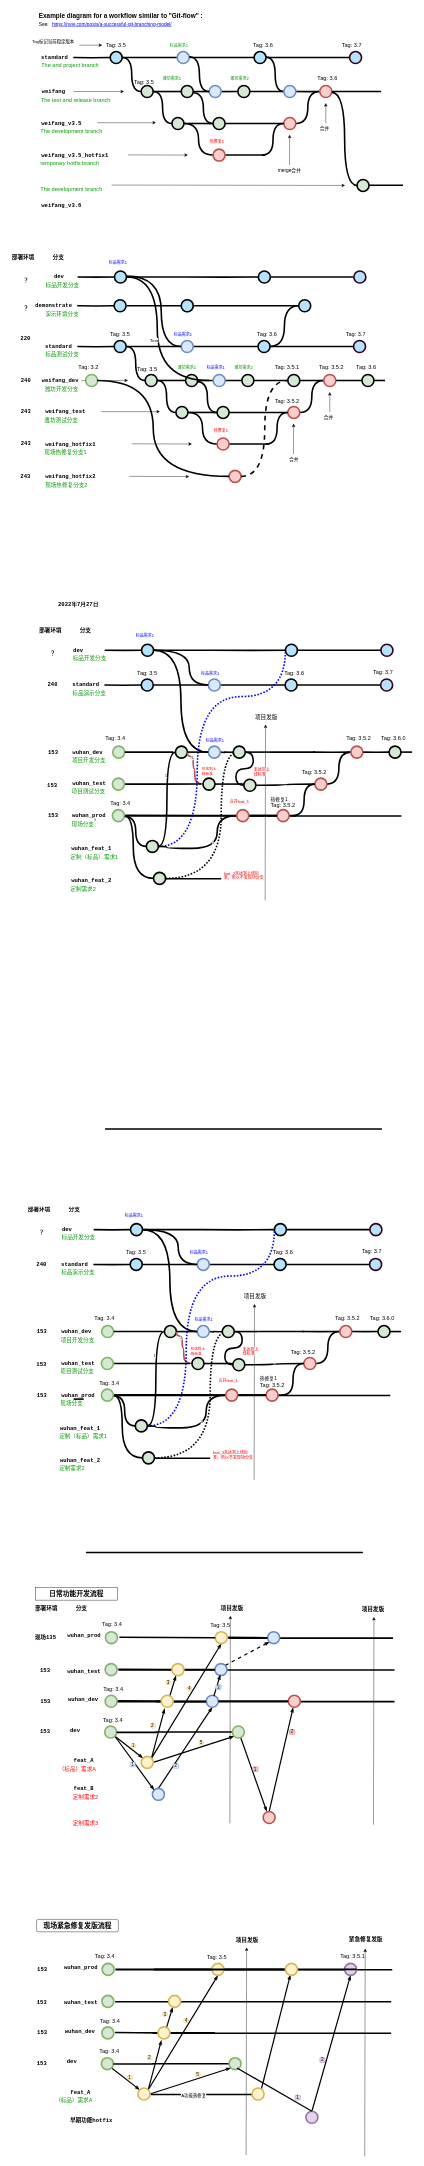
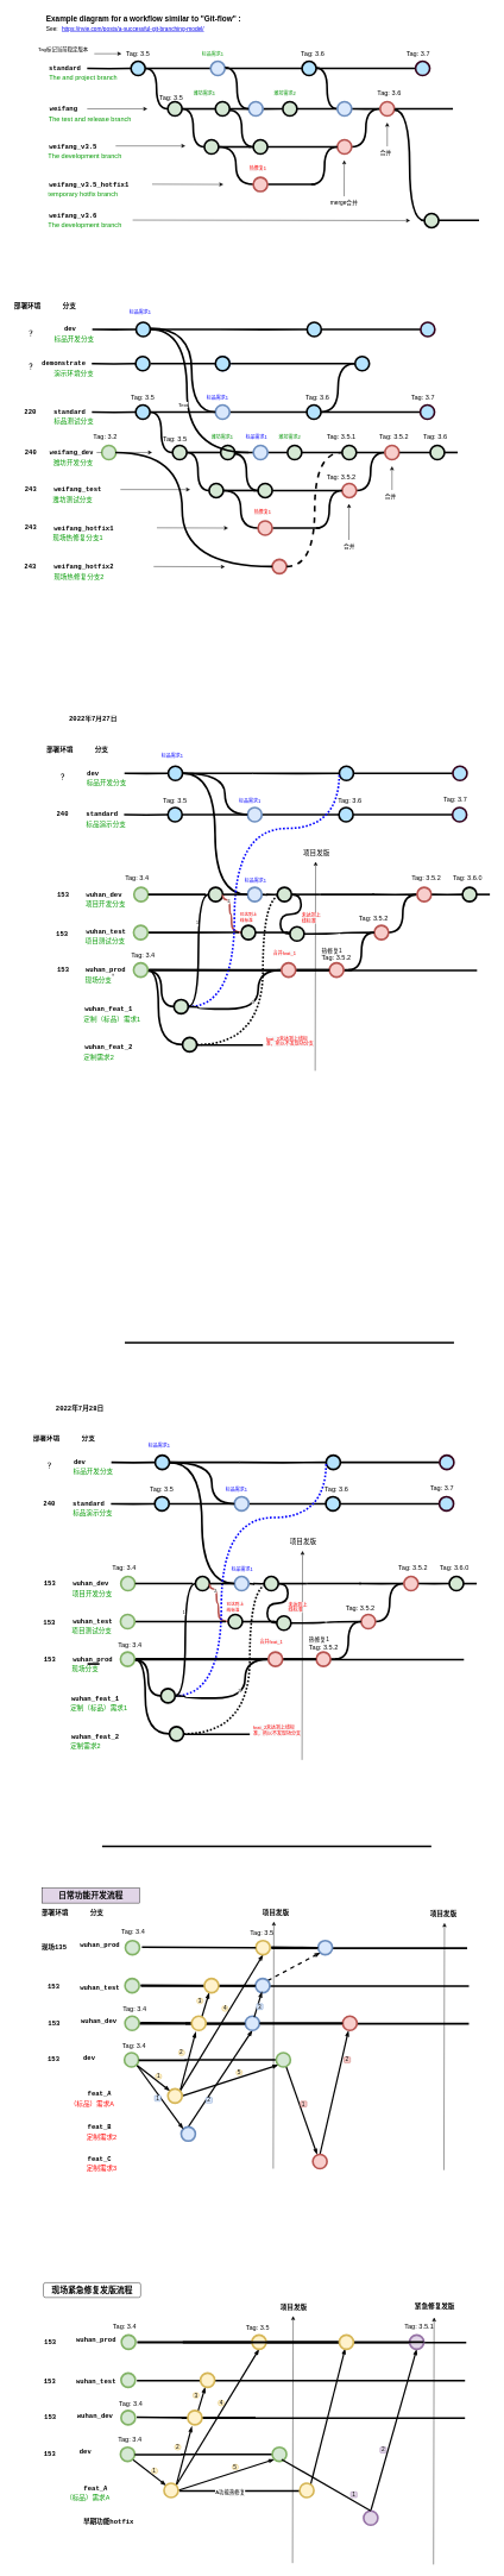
- <mxCell id="67" value="weifang_v3.6" style="text;html=1;strokeColor=none;fillColor=none;align=left;verticalAlign=middle;whiteSpace=wrap;overflow=hidden;fontSize=14;fontStyle=1;fontFamily=Courier New;" parent="1" vertex="1"><mxGeometry x="100.75" y="500" width="132.25" height="20" as="geometry" /></mxCell>
+ <mxCell id="67" value="weifang_v3.6" style="text;html=1;strokeColor=none;fillColor=none;align=left;verticalAlign=middle;whiteSpace=wrap;overflow=hidden;fontSize=14;fontStyle=1;fontFamily=Courier New;" parent="1" vertex="1"><mxGeometry x="100.75" y="440" width="132.25" height="20" as="geometry" /></mxCell>
- <mxCell id="164" value="220" style="text;html=1;strokeColor=none;fillColor=none;align=center;verticalAlign=middle;whiteSpace=wrap;overflow=hidden;fontSize=14;fontStyle=1;fontFamily=Courier New;" parent="1" vertex="1"><mxGeometry x="26.25" y="823" width="75" height="42" as="geometry" /></mxCell>
+ <mxCell id="164" value="220" style="text;html=1;strokeColor=none;fillColor=none;align=center;verticalAlign=middle;whiteSpace=wrap;overflow=hidden;fontSize=14;fontStyle=1;fontFamily=Courier New;" parent="1" vertex="1"><mxGeometry x="26.25" y="843" width="75" height="42" as="geometry" /></mxCell>
+ <mxCell id="398" value="2022年7月28日" style="text;html=1;strokeColor=none;fillColor=none;align=center;verticalAlign=middle;whiteSpace=wrap;overflow=hidden;fontSize=14;fontStyle=1;fontFamily=Courier New;" vertex="1" parent="1"><mxGeometry x="80.38" y="2940" width="175" height="42" as="geometry" /></mxCell>
- <mxCell id="519" value="&lt;font color=&quot;#000000&quot; style=&quot;font-size: 17px;&quot;&gt;&lt;b&gt;日常功能开发流程&lt;/b&gt;&lt;/font&gt;" style="rounded=0;whiteSpace=wrap;html=1;fontColor=#FF0000;" vertex="1" parent="1"><mxGeometry x="88" y="3970" width="205" height="31" as="geometry" /></mxCell>
+ <mxCell id="519" value="&lt;font color=&quot;#000000&quot; style=&quot;font-size: 17px;&quot;&gt;&lt;b&gt;日常功能开发流程&lt;/b&gt;&lt;/font&gt;" style="rounded=0;whiteSpace=wrap;html=1;fontColor=#FF0000;fillColor=#e1d5e7;" vertex="1" parent="1"><mxGeometry x="88" y="3970" width="205" height="31" as="geometry" /></mxCell>
+ <mxCell id="452" value="feat_C" style="text;html=1;strokeColor=none;fillColor=none;align=left;verticalAlign=middle;whiteSpace=wrap;overflow=hidden;fontSize=14;fontStyle=1;fontFamily=Courier New;" vertex="1" parent="451"><mxGeometry x="1.75" width="117.25" height="20" as="geometry" /></mxCell>
